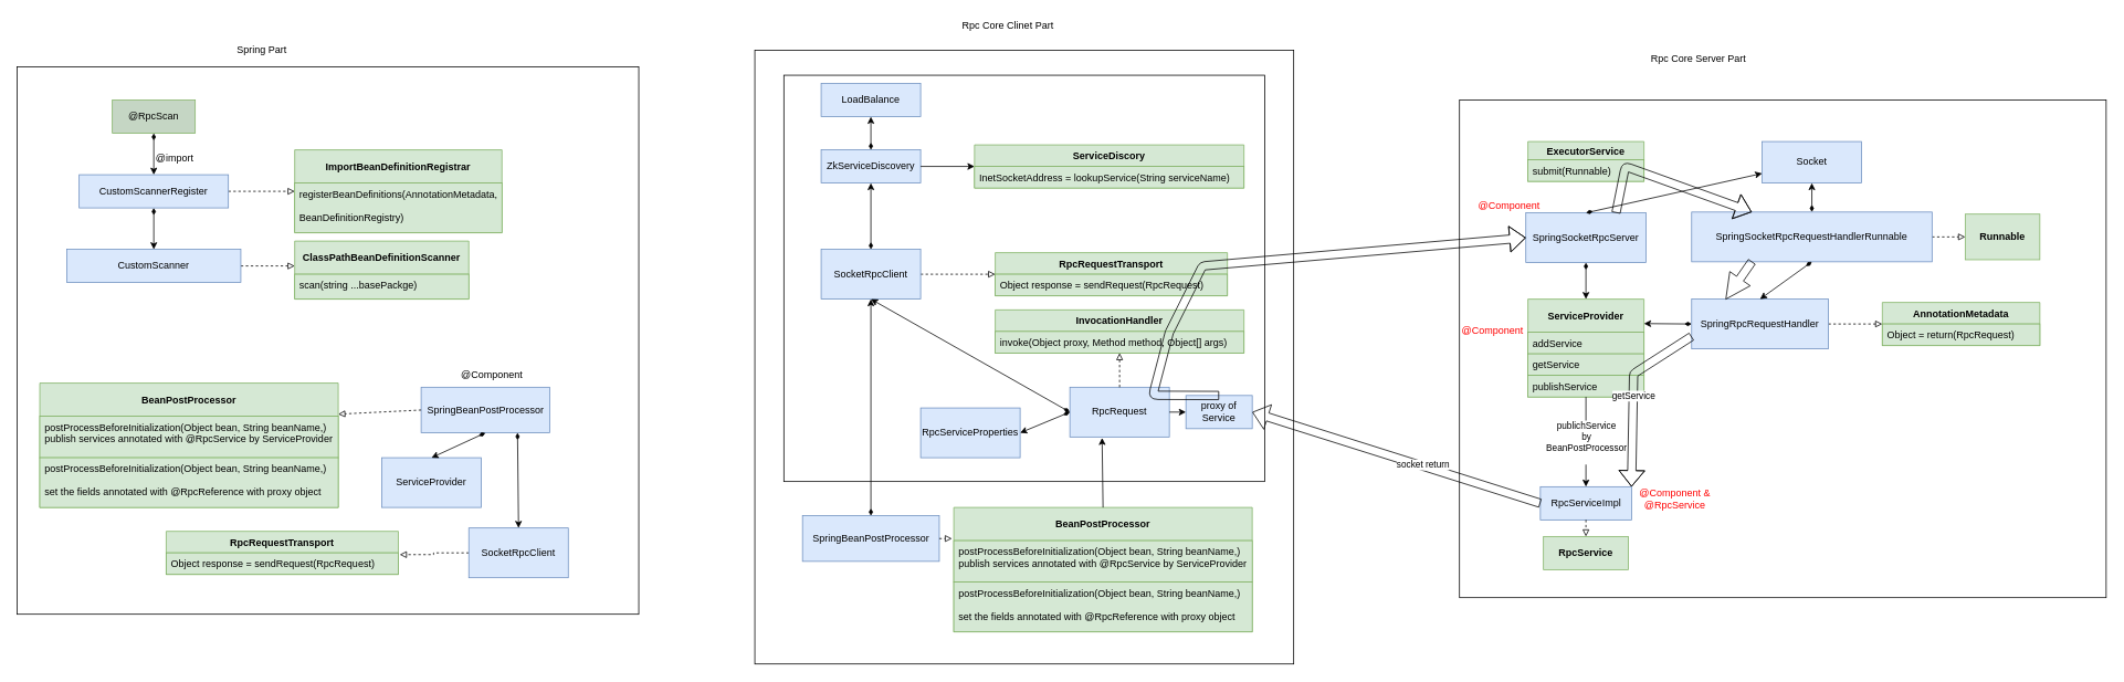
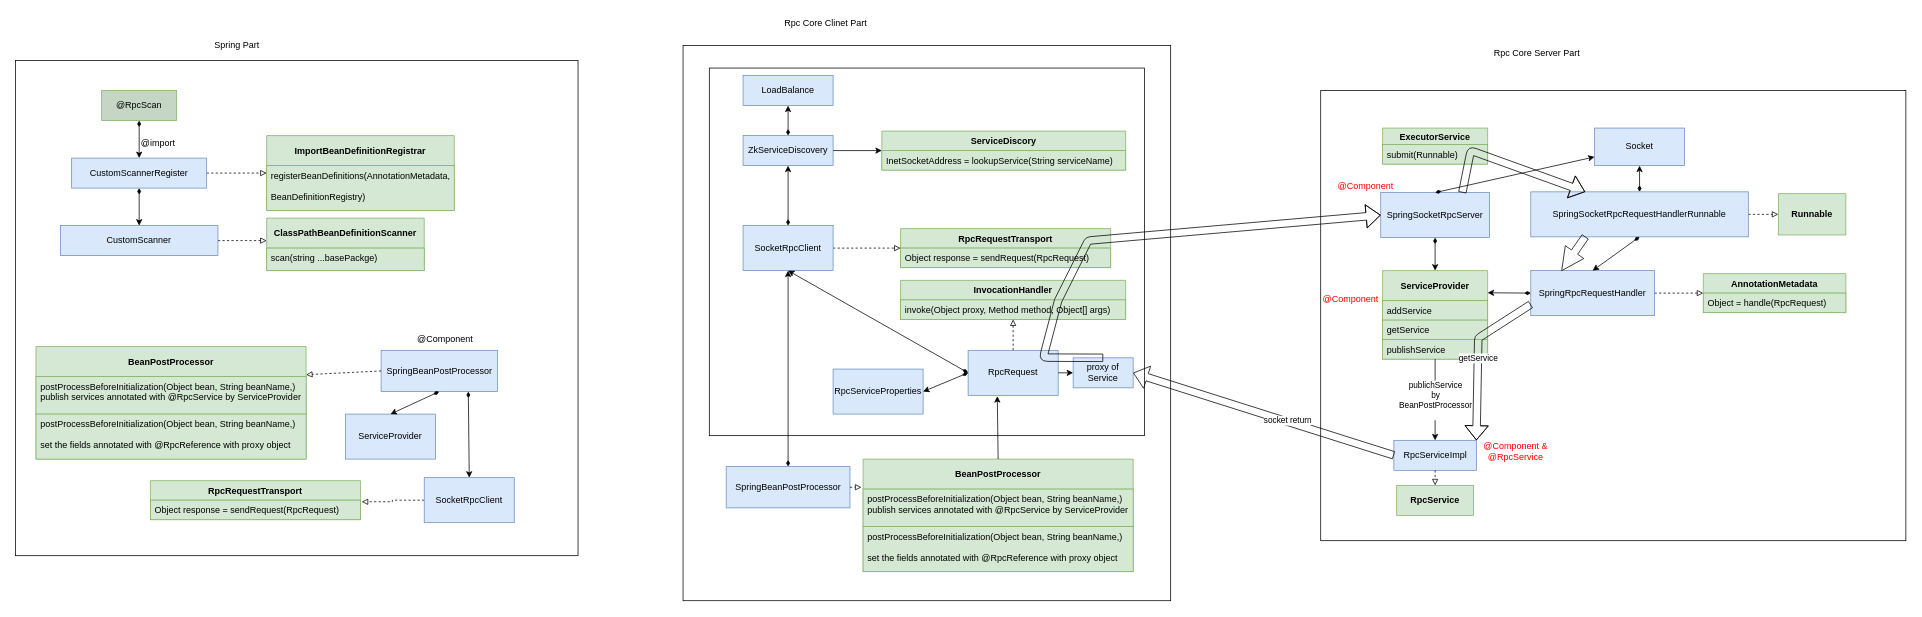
- <mxCell id="20" value="Rpc Core Clinet Part" style="text;html=1;align=center;verticalAlign=middle;resizable=0;points=[];autosize=1;" vertex="1" parent="1"><mxGeometry x="1150" y="20" width="130" height="20" as="geometry" /></mxCell>
+ <mxCell id="20" value="Rpc Core Clinet Part" style="text;html=1;align=center;verticalAlign=middle;resizable=0;points=[];autosize=1;" vertex="1" parent="1"><mxGeometry x="1035" y="20" width="130" height="20" as="geometry" /></mxCell>
- <mxCell id="50" value="Object = return(RpcRequest)" style="text;strokeColor=#82b366;fillColor=#d5e8d4;align=left;verticalAlign=top;spacingLeft=4;spacingRight=4;overflow=hidden;rotatable=0;points=[[0,0.5],[1,0.5]];portConstraint=eastwest;" vertex="1" parent="49"><mxGeometry y="26" width="190" height="26" as="geometry" /></mxCell>
+ <mxCell id="50" value="Object = handle(RpcRequest)" style="text;strokeColor=#82b366;fillColor=#d5e8d4;align=left;verticalAlign=top;spacingLeft=4;spacingRight=4;overflow=hidden;rotatable=0;points=[[0,0.5],[1,0.5]];portConstraint=eastwest;" vertex="1" parent="49"><mxGeometry y="26" width="190" height="26" as="geometry" /></mxCell>
